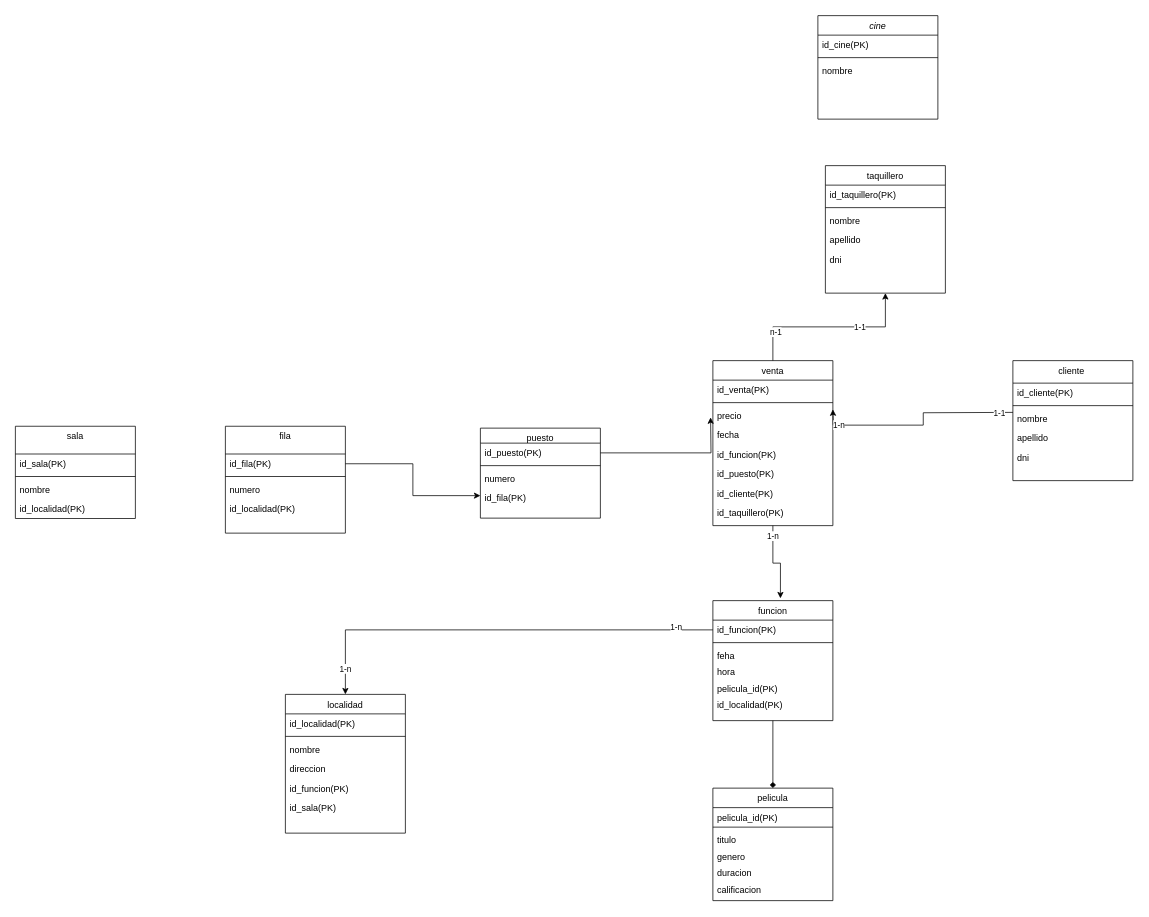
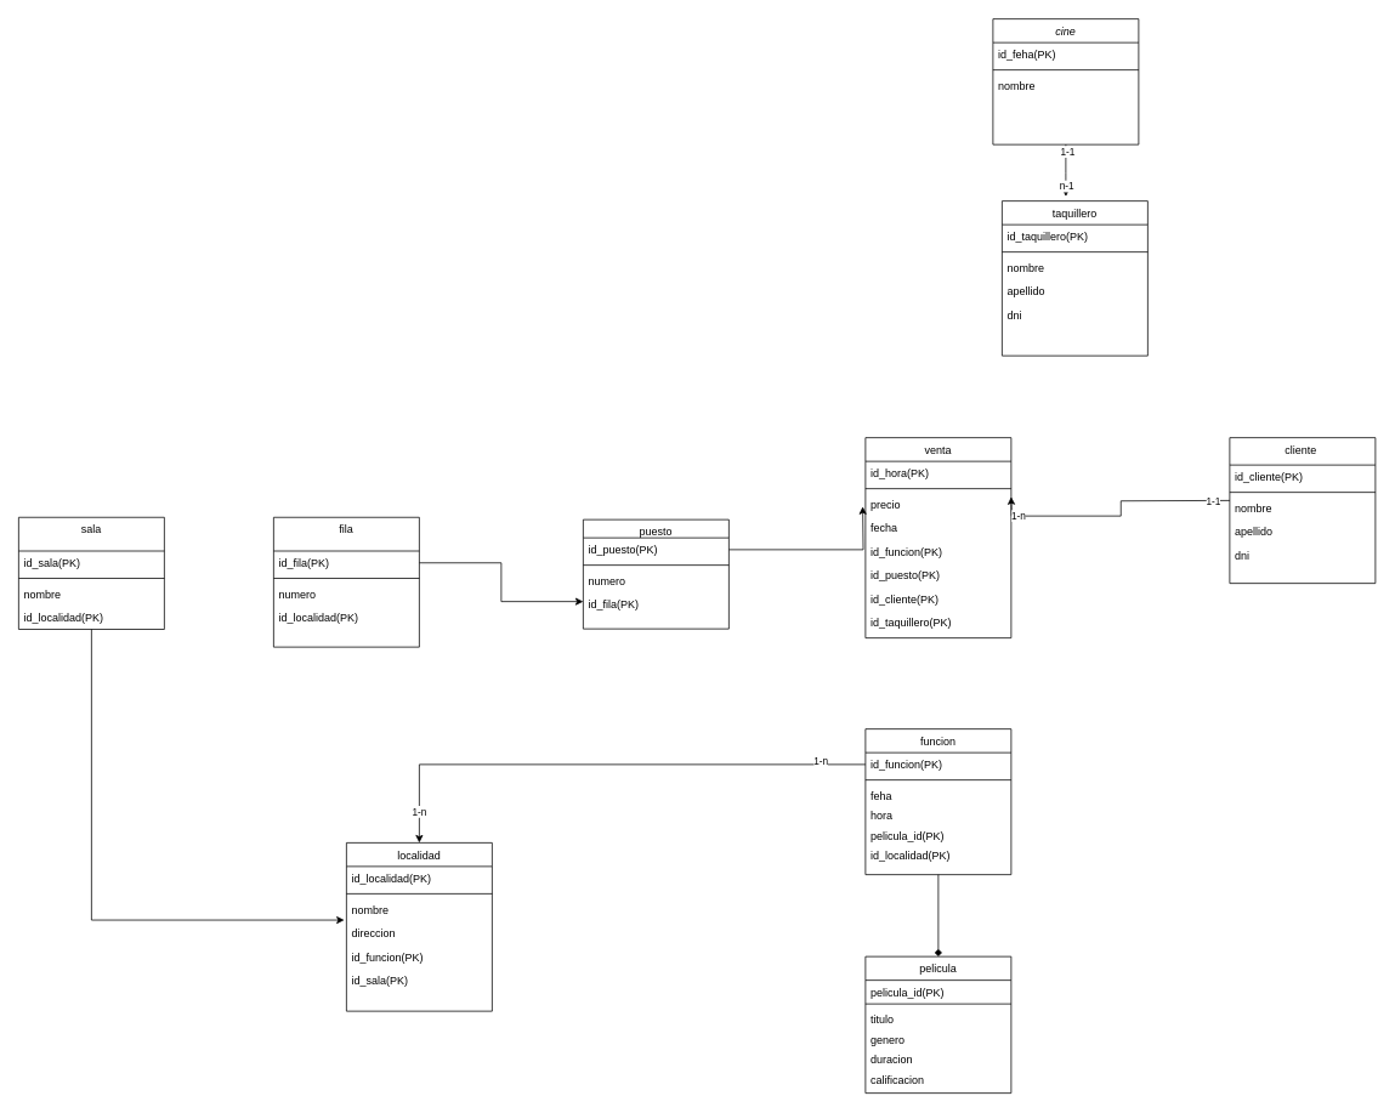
- <mxCell id="3" value="id_cine(PK)" style="text;align=left;verticalAlign=top;spacingLeft=4;spacingRight=4;overflow=hidden;rotatable=0;points=[[0,0.5],[1,0.5]];portConstraint=eastwest;" parent="2" vertex="1"><mxGeometry y="26" width="160" height="26" as="geometry" /></mxCell>
+ <mxCell id="3" value="id_feha(PK)" style="text;align=left;verticalAlign=top;spacingLeft=4;spacingRight=4;overflow=hidden;rotatable=0;points=[[0,0.5],[1,0.5]];portConstraint=eastwest;" parent="2" vertex="1"><mxGeometry y="26" width="160" height="26" as="geometry" /></mxCell>
+ <mxCell id="45" style="edgeStyle=orthogonalEdgeStyle;rounded=0;orthogonalLoop=1;jettySize=auto;html=1;entryX=0.438;entryY=-0.029;entryDx=0;entryDy=0;entryPerimeter=0;" parent="1" source="2" target="6" edge="1"><mxGeometry relative="1" as="geometry" /></mxCell>
+ <mxCell id="46" value="1-1" style="edgeLabel;html=1;align=center;verticalAlign=middle;resizable=0;points=[];" parent="45" connectable="0" vertex="1"><mxGeometry x="-0.755" y="1" relative="1" as="geometry"><mxPoint as="offset" /></mxGeometry></mxCell>
+ <mxCell id="47" value="n-1" style="edgeLabel;html=1;align=center;verticalAlign=middle;resizable=0;points=[];" parent="45" connectable="0" vertex="1"><mxGeometry x="0.653" relative="1" as="geometry"><mxPoint y="-1" as="offset" /></mxGeometry></mxCell>
- <mxCell id="48" style="edgeStyle=orthogonalEdgeStyle;rounded=0;orthogonalLoop=1;jettySize=auto;html=1;exitX=0.5;exitY=0;exitDx=0;exitDy=0;entryX=0.5;entryY=1;entryDx=0;entryDy=0;" parent="1" source="33" target="6" edge="1"><mxGeometry relative="1" as="geometry"><mxPoint x="1160.96" y="307.99" as="targetPoint" /></mxGeometry></mxCell>
- <mxCell id="49" value="1-1" style="edgeLabel;html=1;align=center;verticalAlign=middle;resizable=0;points=[];" parent="48" connectable="0" vertex="1"><mxGeometry x="0.334" y="1" relative="1" as="geometry"><mxPoint as="offset" /></mxGeometry></mxCell>
- <mxCell id="50" value="n-1" style="edgeLabel;html=1;align=center;verticalAlign=middle;resizable=0;points=[];" parent="48" connectable="0" vertex="1"><mxGeometry x="-0.676" y="-3" relative="1" as="geometry"><mxPoint as="offset" /></mxGeometry></mxCell>
- <mxCell id="34" value="id_venta(PK)" style="text;align=left;verticalAlign=top;spacingLeft=4;spacingRight=4;overflow=hidden;rotatable=0;points=[[0,0.5],[1,0.5]];portConstraint=eastwest;" parent="33" vertex="1"><mxGeometry y="26" width="160" height="26" as="geometry" /></mxCell>
+ <mxCell id="34" value="id_hora(PK)" style="text;align=left;verticalAlign=top;spacingLeft=4;spacingRight=4;overflow=hidden;rotatable=0;points=[[0,0.5],[1,0.5]];portConstraint=eastwest;" parent="33" vertex="1"><mxGeometry y="26" width="160" height="26" as="geometry" /></mxCell>
- <mxCell id="54" style="edgeStyle=orthogonalEdgeStyle;rounded=0;orthogonalLoop=1;jettySize=auto;html=1;exitX=0.5;exitY=1;exitDx=0;exitDy=0;entryX=0.563;entryY=-0.019;entryDx=0;entryDy=0;entryPerimeter=0;" parent="1" source="33" target="20" edge="1"><mxGeometry relative="1" as="geometry" /></mxCell>
- <mxCell id="55" value="1-n" style="edgeLabel;html=1;align=center;verticalAlign=middle;resizable=0;points=[];" parent="54" connectable="0" vertex="1"><mxGeometry x="-0.78" y="-1" relative="1" as="geometry"><mxPoint y="1" as="offset" /></mxGeometry></mxCell>
+ <mxCell id="81" style="edgeStyle=orthogonalEdgeStyle;rounded=0;orthogonalLoop=1;jettySize=auto;html=1;exitX=0.5;exitY=1;exitDx=0;exitDy=0;entryX=-0.015;entryY=-0.042;entryDx=0;entryDy=0;entryPerimeter=0;" parent="1" source="76" target="16" edge="1"><mxGeometry relative="1" as="geometry" /></mxCell>
